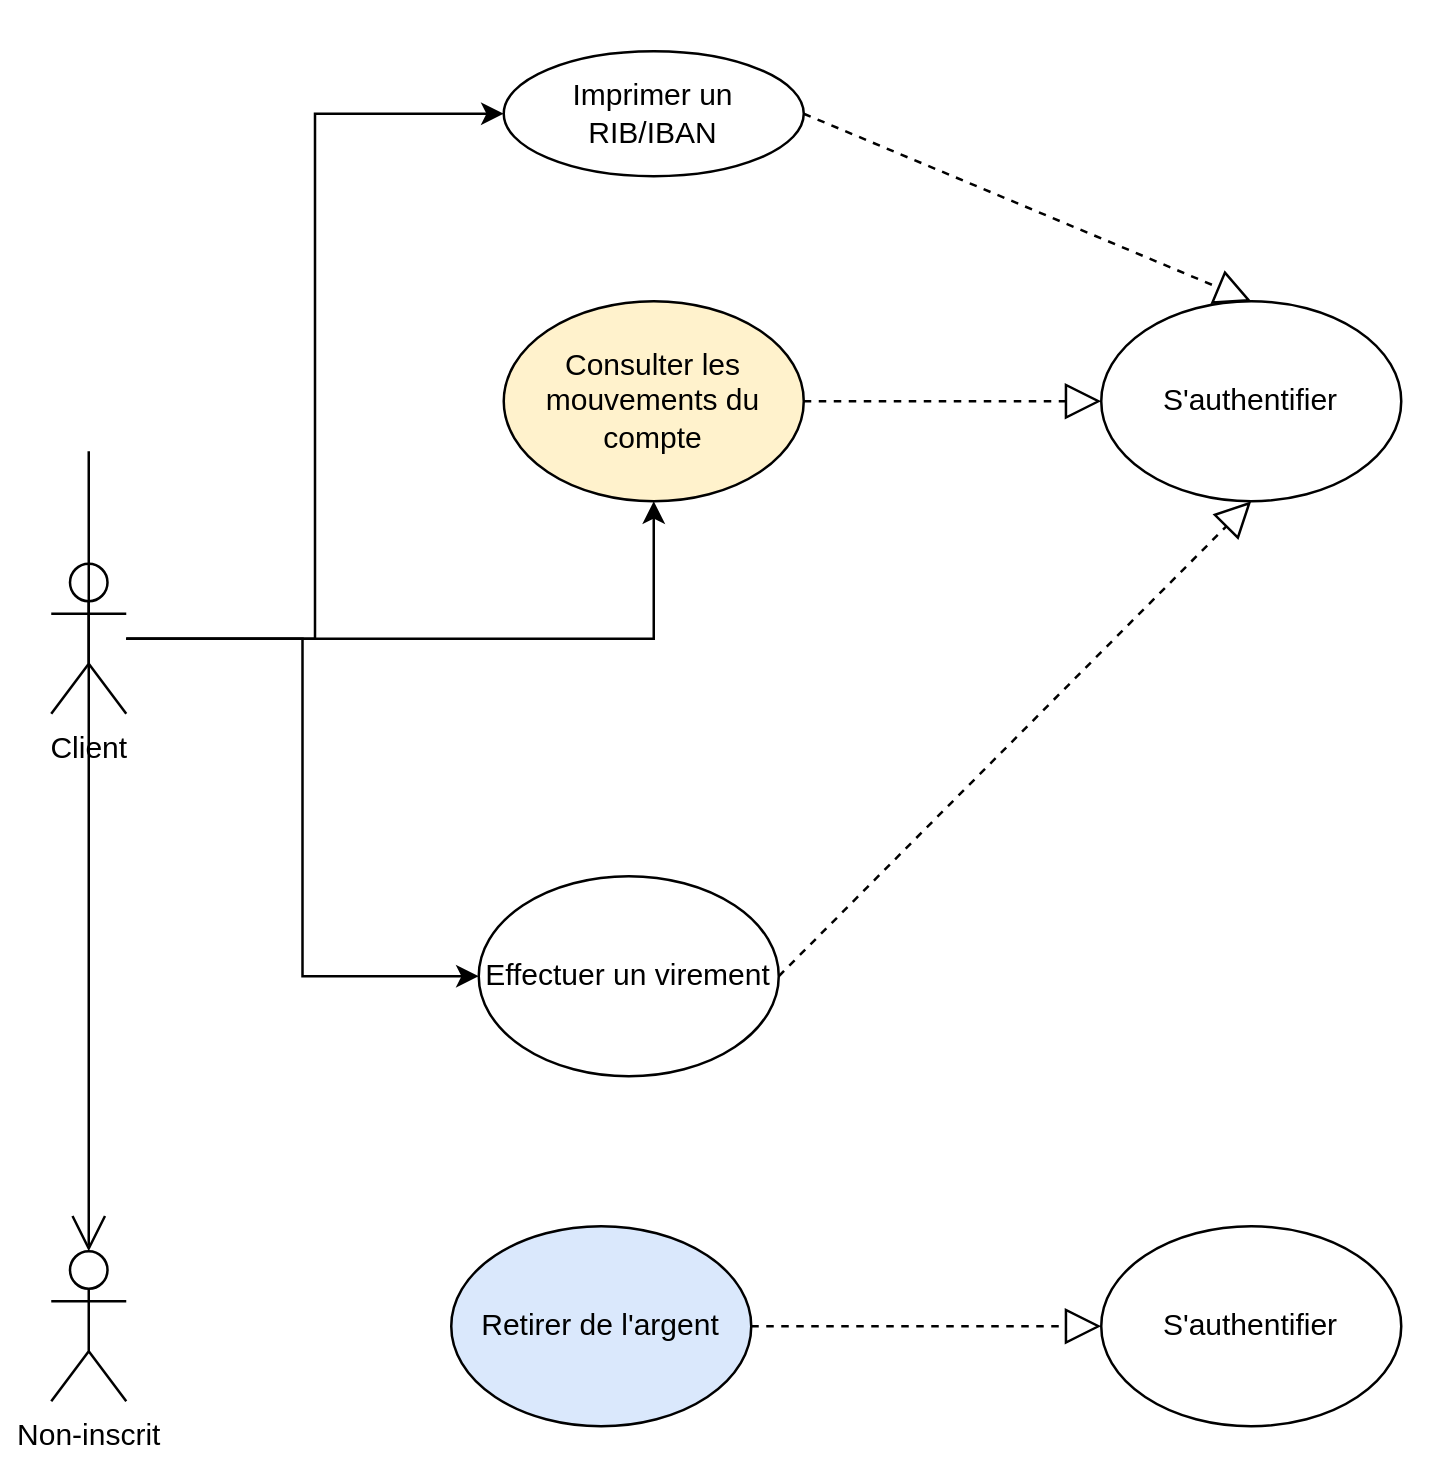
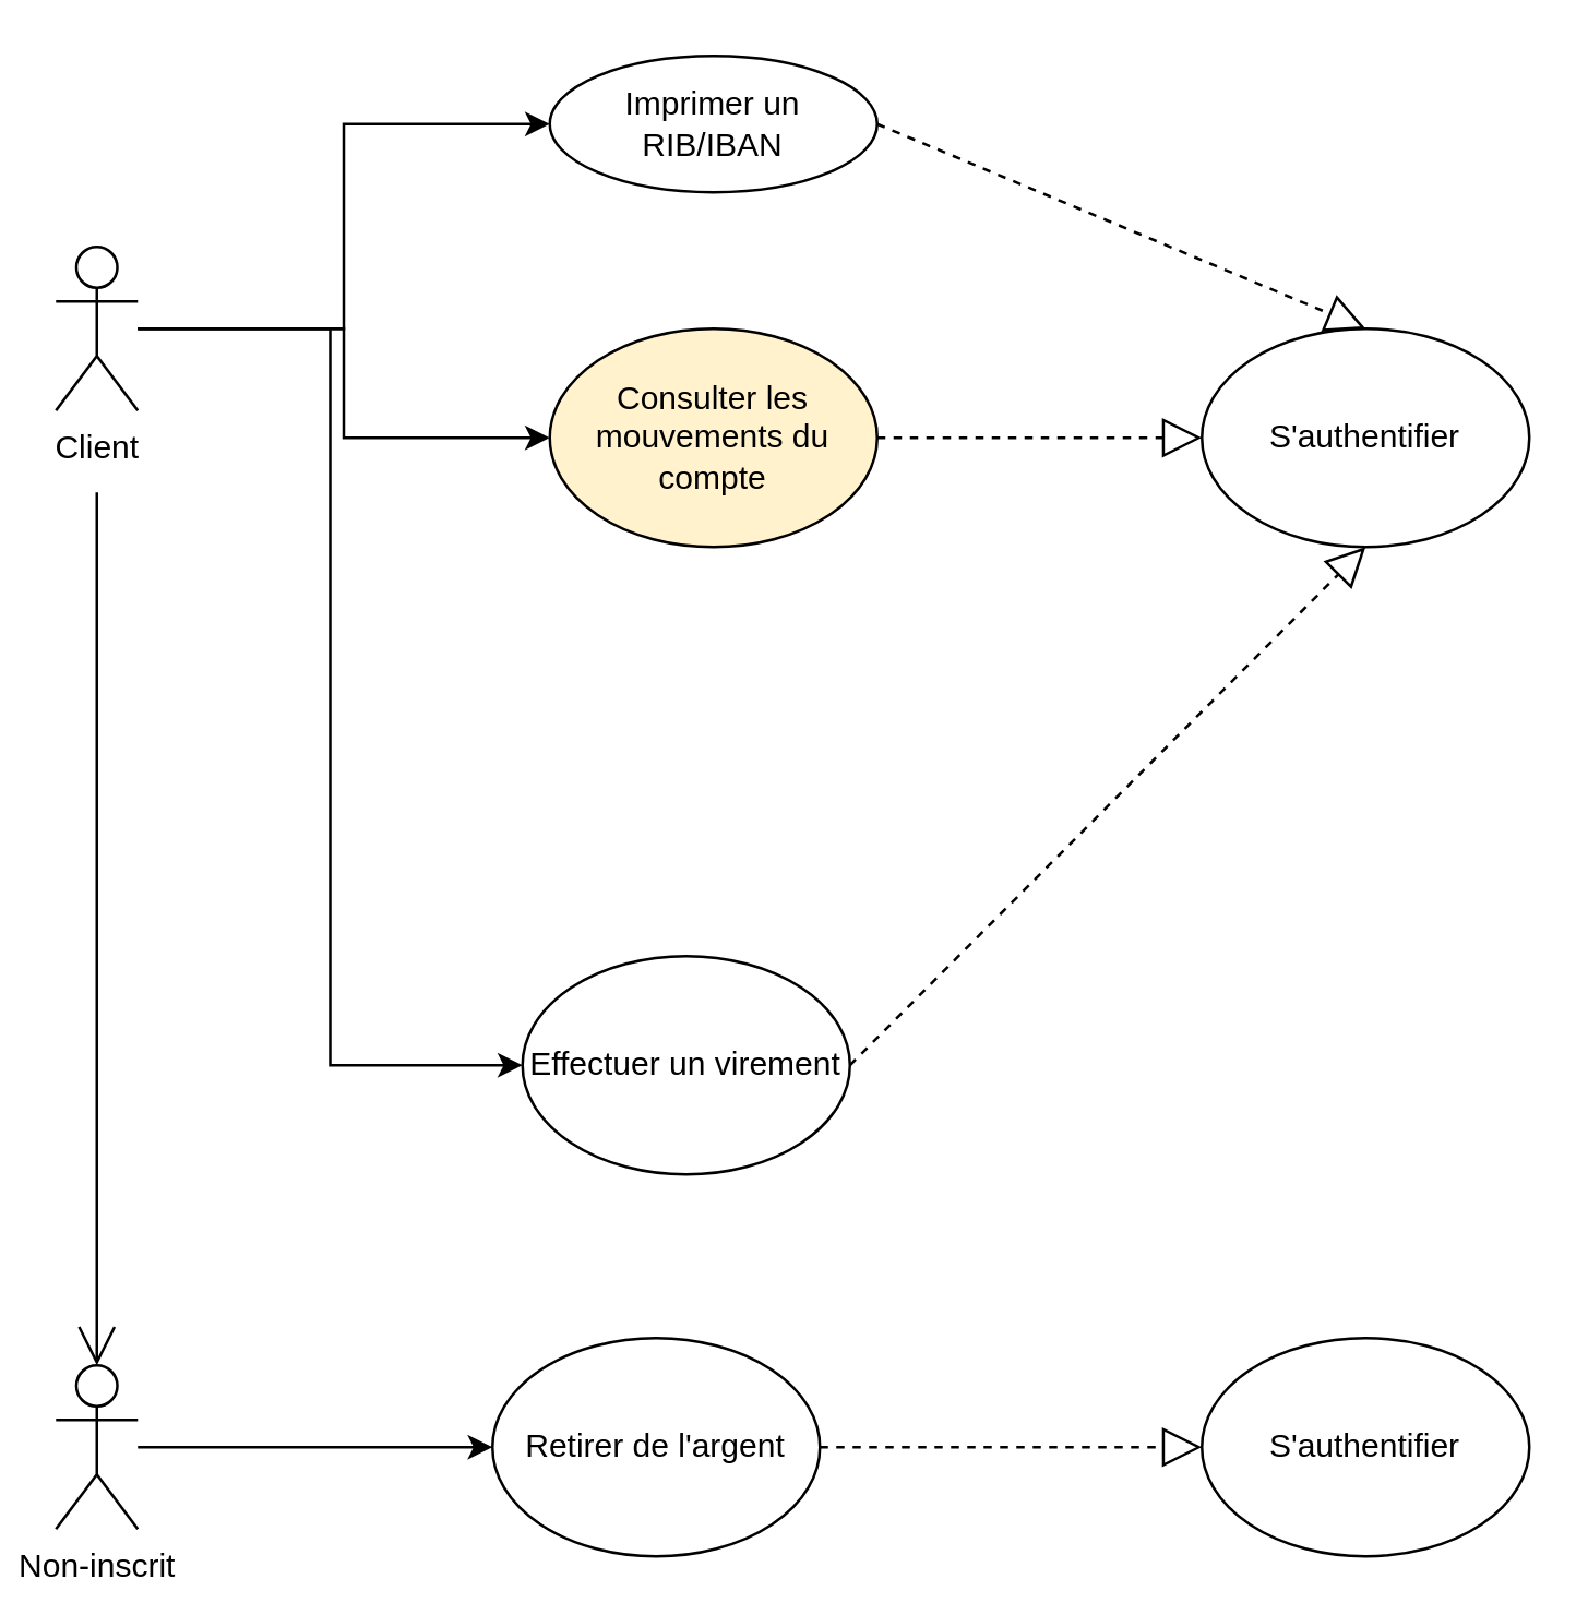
- <mxCell id="8" value="&lt;div&gt;Client&lt;/div&gt;&lt;div&gt;&lt;br&gt;&lt;/div&gt;" style="shape=umlActor;verticalLabelPosition=bottom;verticalAlign=top;html=1;" vertex="1" parent="1"><mxGeometry x="20" y="225" width="30" height="60" as="geometry" /></mxCell>
+ <mxCell id="8" value="&lt;div&gt;Client&lt;/div&gt;&lt;div&gt;&lt;br&gt;&lt;/div&gt;" style="shape=umlActor;verticalLabelPosition=bottom;verticalAlign=top;html=1;" vertex="1" parent="1"><mxGeometry x="20" y="90" width="30" height="60" as="geometry" /></mxCell>
+ <mxCell id="10" style="edgeStyle=orthogonalEdgeStyle;rounded=0;orthogonalLoop=1;jettySize=auto;html=1;entryX=0;entryY=0.5;entryDx=0;entryDy=0;" edge="1" parent="1" source="11" target="15"><mxGeometry relative="1" as="geometry" /></mxCell>
- <mxCell id="15" value="Retirer de l'argent" style="ellipse;whiteSpace=wrap;html=1;fillColor=#dae8fc;" vertex="1" parent="1"><mxGeometry x="180" y="490" width="120" height="80" as="geometry" /></mxCell>
+ <mxCell id="15" value="Retirer de l'argent" style="ellipse;whiteSpace=wrap;html=1;" vertex="1" parent="1"><mxGeometry x="180" y="490" width="120" height="80" as="geometry" /></mxCell>
